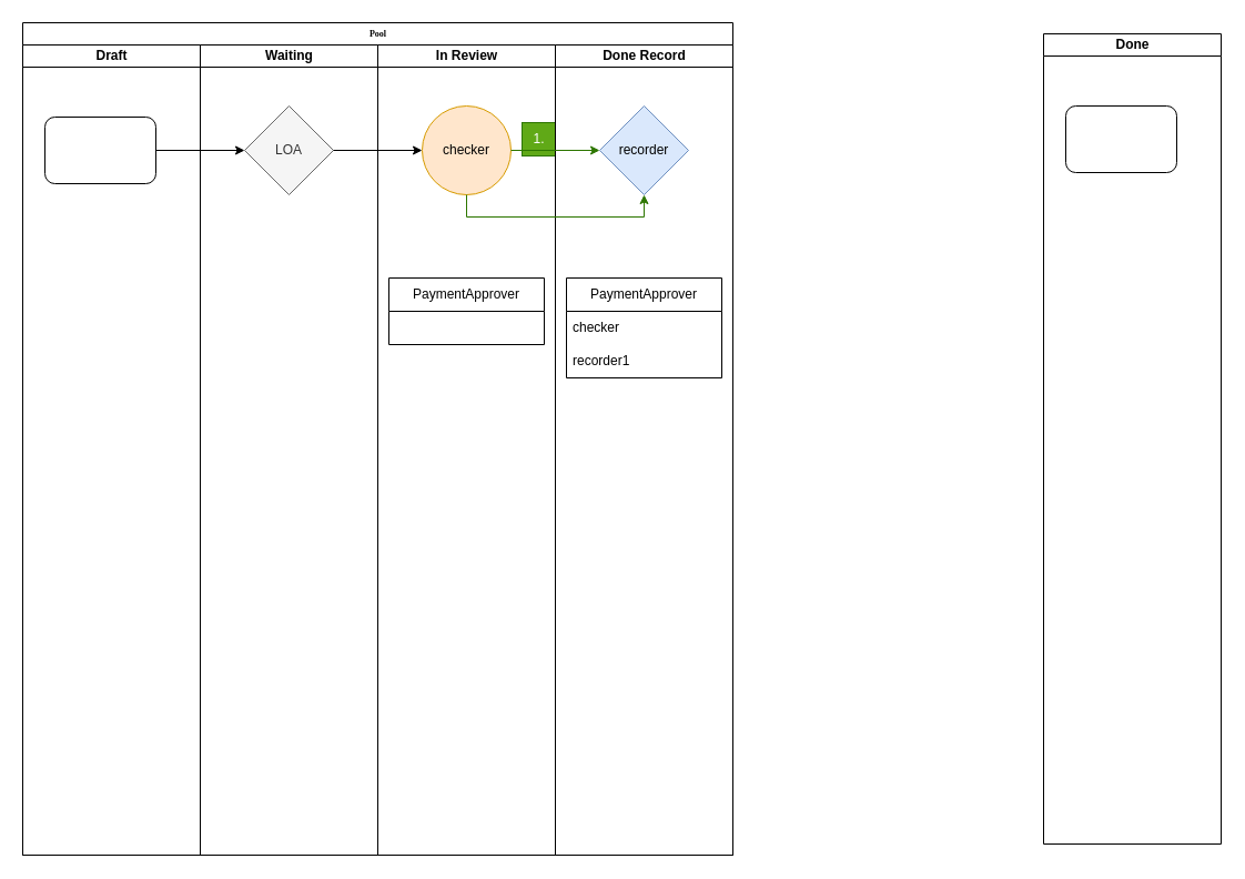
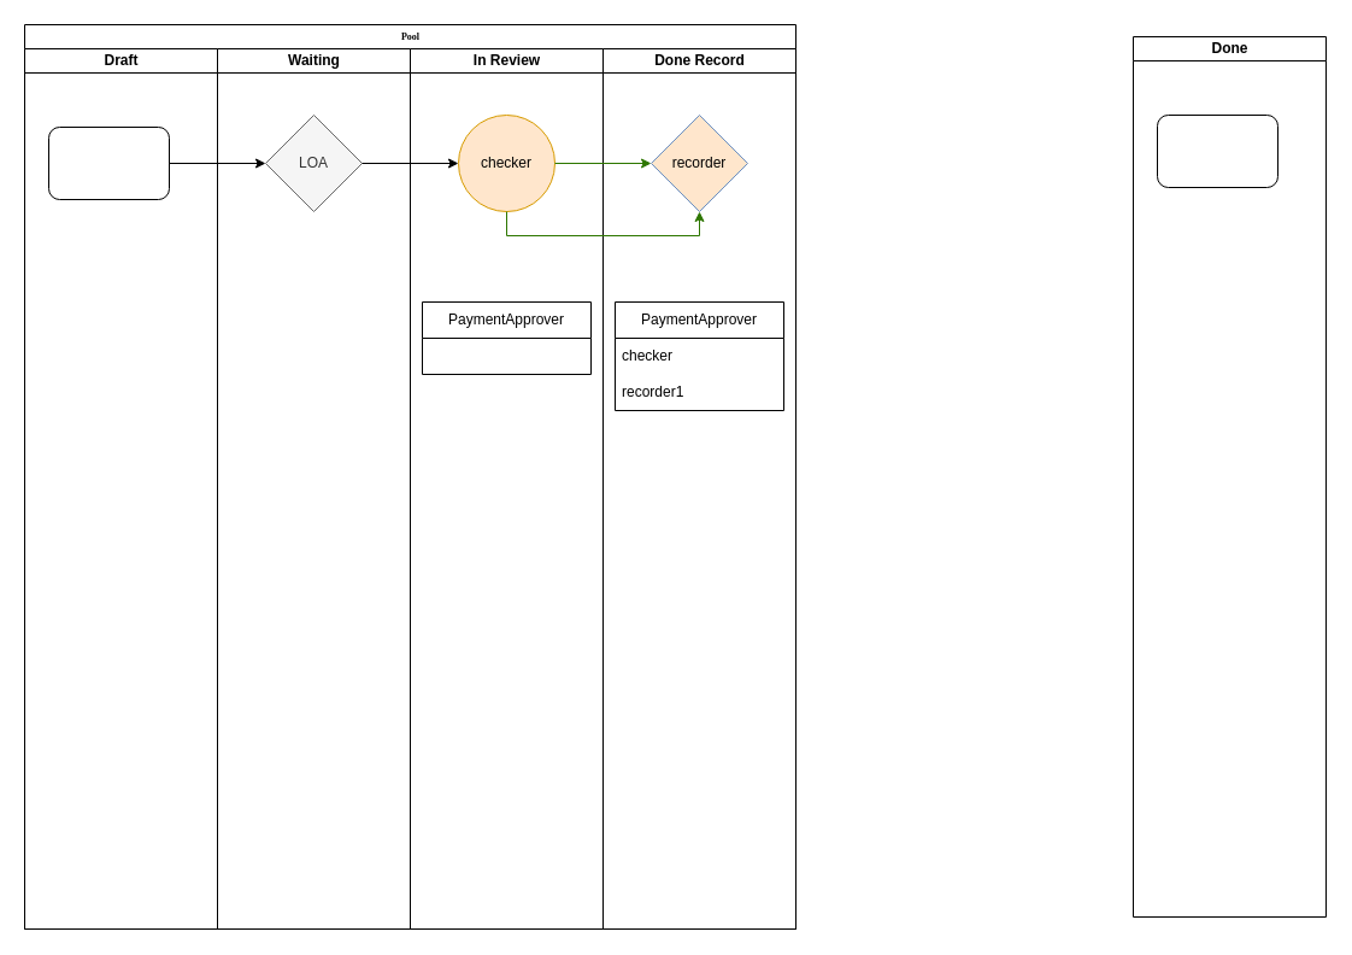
- <mxCell id="9" value="1." style="text;html=1;align=center;verticalAlign=middle;resizable=0;points=[];autosize=1;strokeColor=#2D7600;fillColor=#60a917;fontColor=#ffffff;" vertex="1" parent="7"><mxGeometry x="130" y="70" width="30" height="30" as="geometry" /></mxCell>
- <mxCell id="12" value="recorder" style="rhombus;whiteSpace=wrap;html=1;fillColor=#dae8fc;strokeColor=#6c8ebf;" vertex="1" parent="11"><mxGeometry x="40" y="55" width="80" height="80" as="geometry" /></mxCell>
+ <mxCell id="12" value="recorder" style="rhombus;whiteSpace=wrap;html=1;fillColor=#ffe6cc;strokeColor=#6c8ebf;" vertex="1" parent="11"><mxGeometry x="40" y="55" width="80" height="80" as="geometry" /></mxCell>
